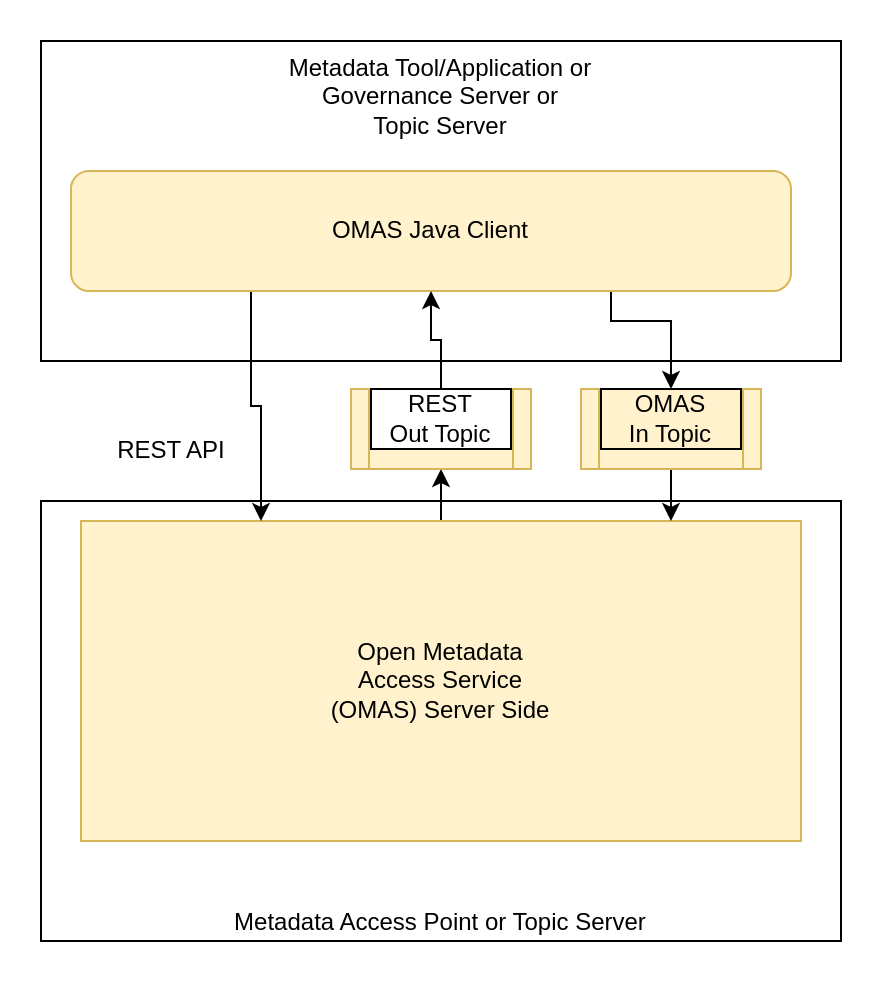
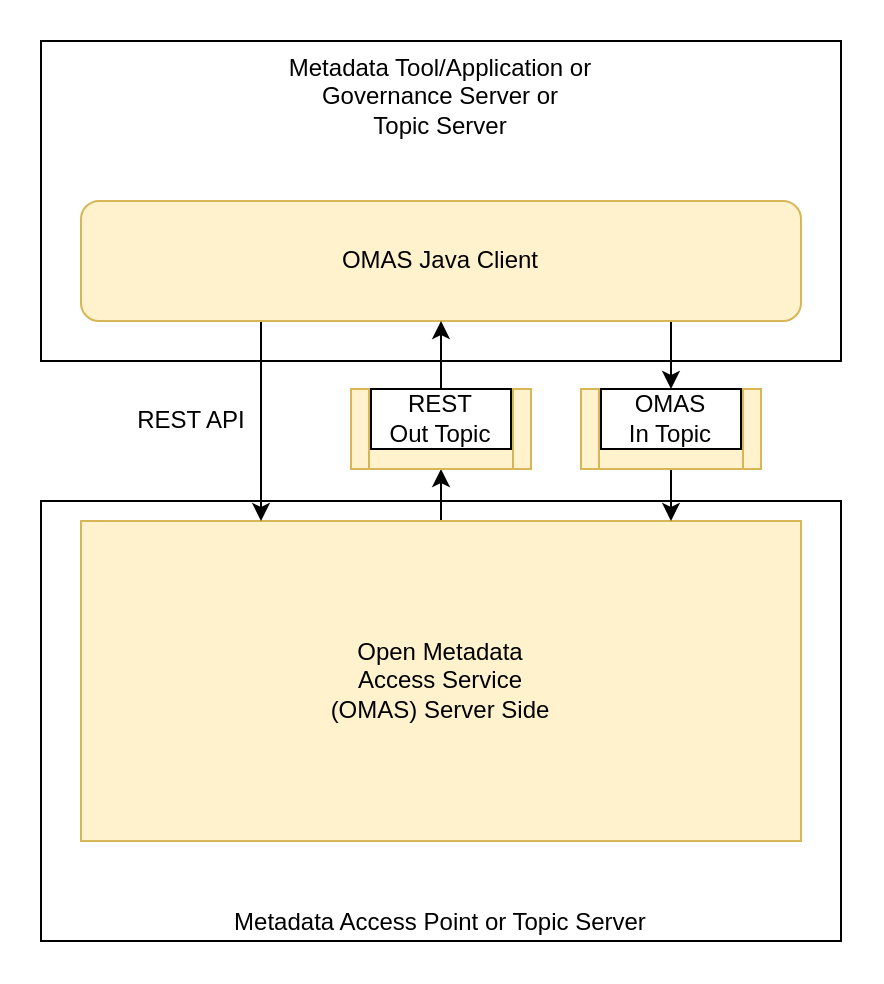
- <mxCell id="9" value="OMAS Java Client" style="rounded=1;whiteSpace=wrap;html=1;align=center;fillColor=#fff2cc;strokeColor=#d6b656;" vertex="1" parent="1"><mxGeometry x="35" y="85" width="360" height="60" as="geometry" /></mxCell>
+ <mxCell id="9" value="OMAS Java Client" style="rounded=1;whiteSpace=wrap;html=1;align=center;fillColor=#fff2cc;strokeColor=#d6b656;" vertex="1" parent="1"><mxGeometry x="40" y="100" width="360" height="60" as="geometry" /></mxCell>
- <mxCell id="16" value="OMAS&lt;br&gt;In Topic" style="rounded=0;whiteSpace=wrap;html=1;align=center;fillColor=#fff2cc;" vertex="1" parent="1"><mxGeometry x="300" y="194" width="70" height="30" as="geometry" /></mxCell>
+ <mxCell id="16" value="OMAS&lt;br&gt;In Topic" style="rounded=0;whiteSpace=wrap;html=1;align=center;" vertex="1" parent="1"><mxGeometry x="300" y="194" width="70" height="30" as="geometry" /></mxCell>
- <mxCell id="10" value="REST API" style="text;html=1;align=center;verticalAlign=middle;resizable=0;points=[];autosize=1;" vertex="1" parent="1"><mxGeometry x="50" y="215" width="70" height="20" as="geometry" /></mxCell>
+ <mxCell id="10" value="REST API" style="text;html=1;align=center;verticalAlign=middle;resizable=0;points=[];autosize=1;" vertex="1" parent="1"><mxGeometry x="60" y="200" width="70" height="20" as="geometry" /></mxCell>
